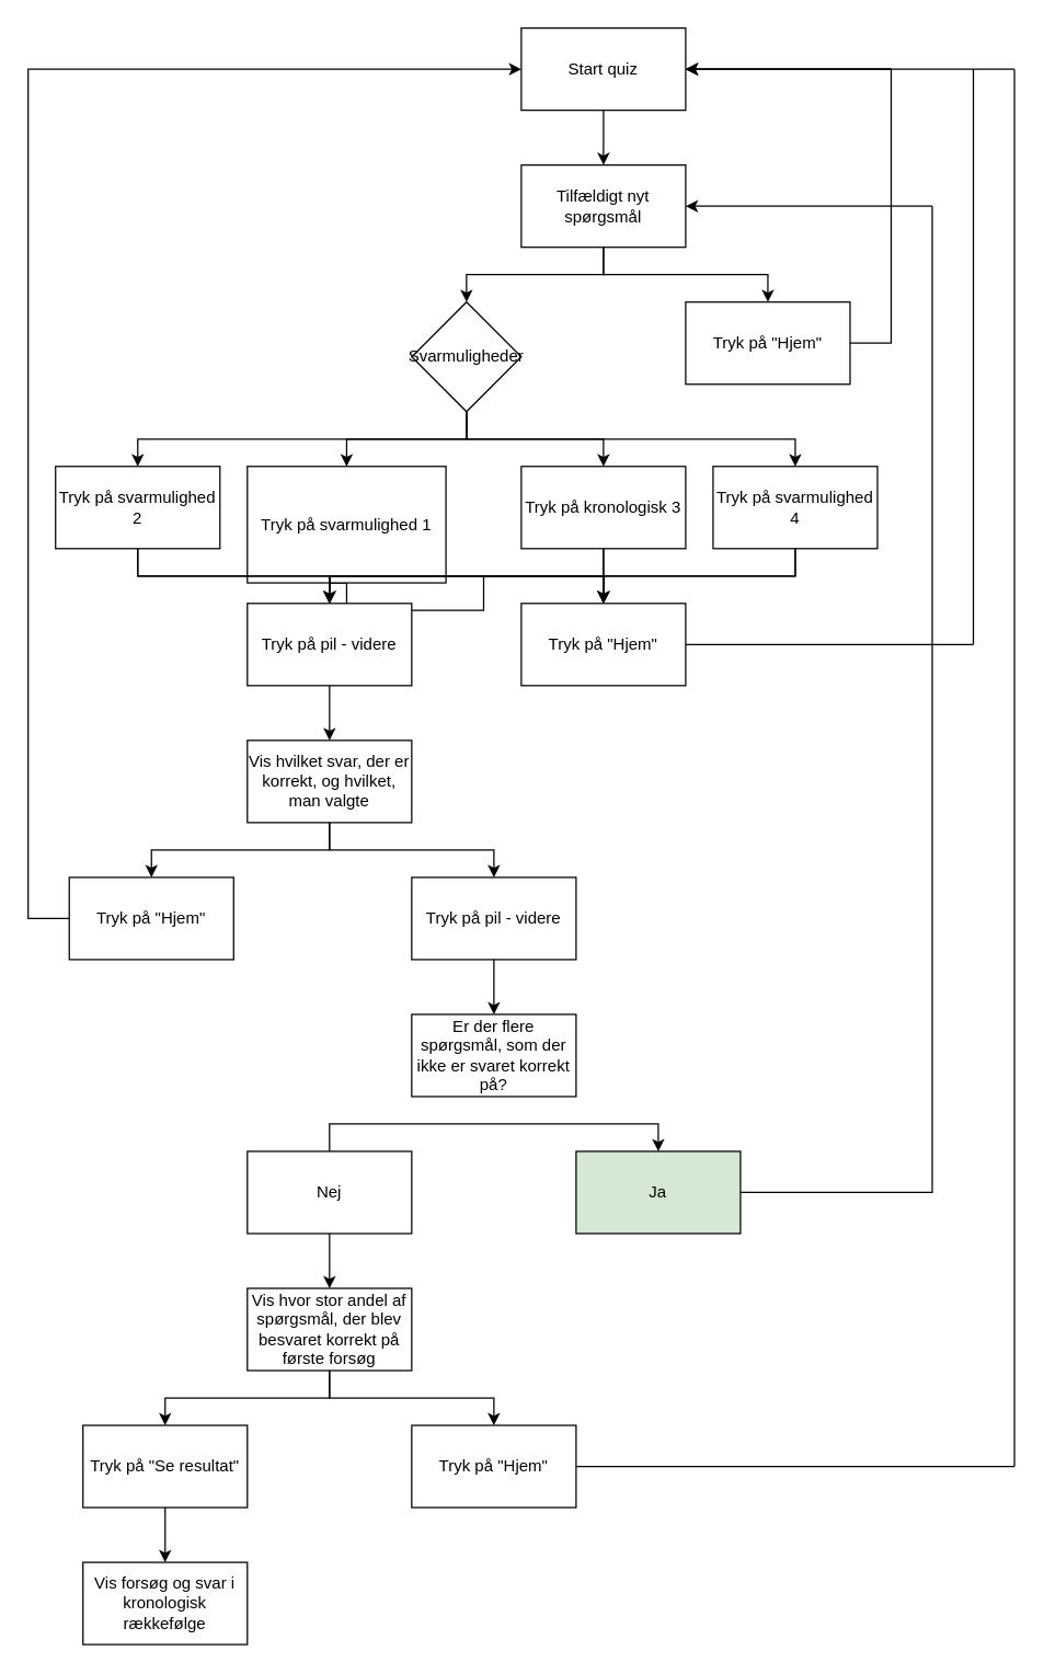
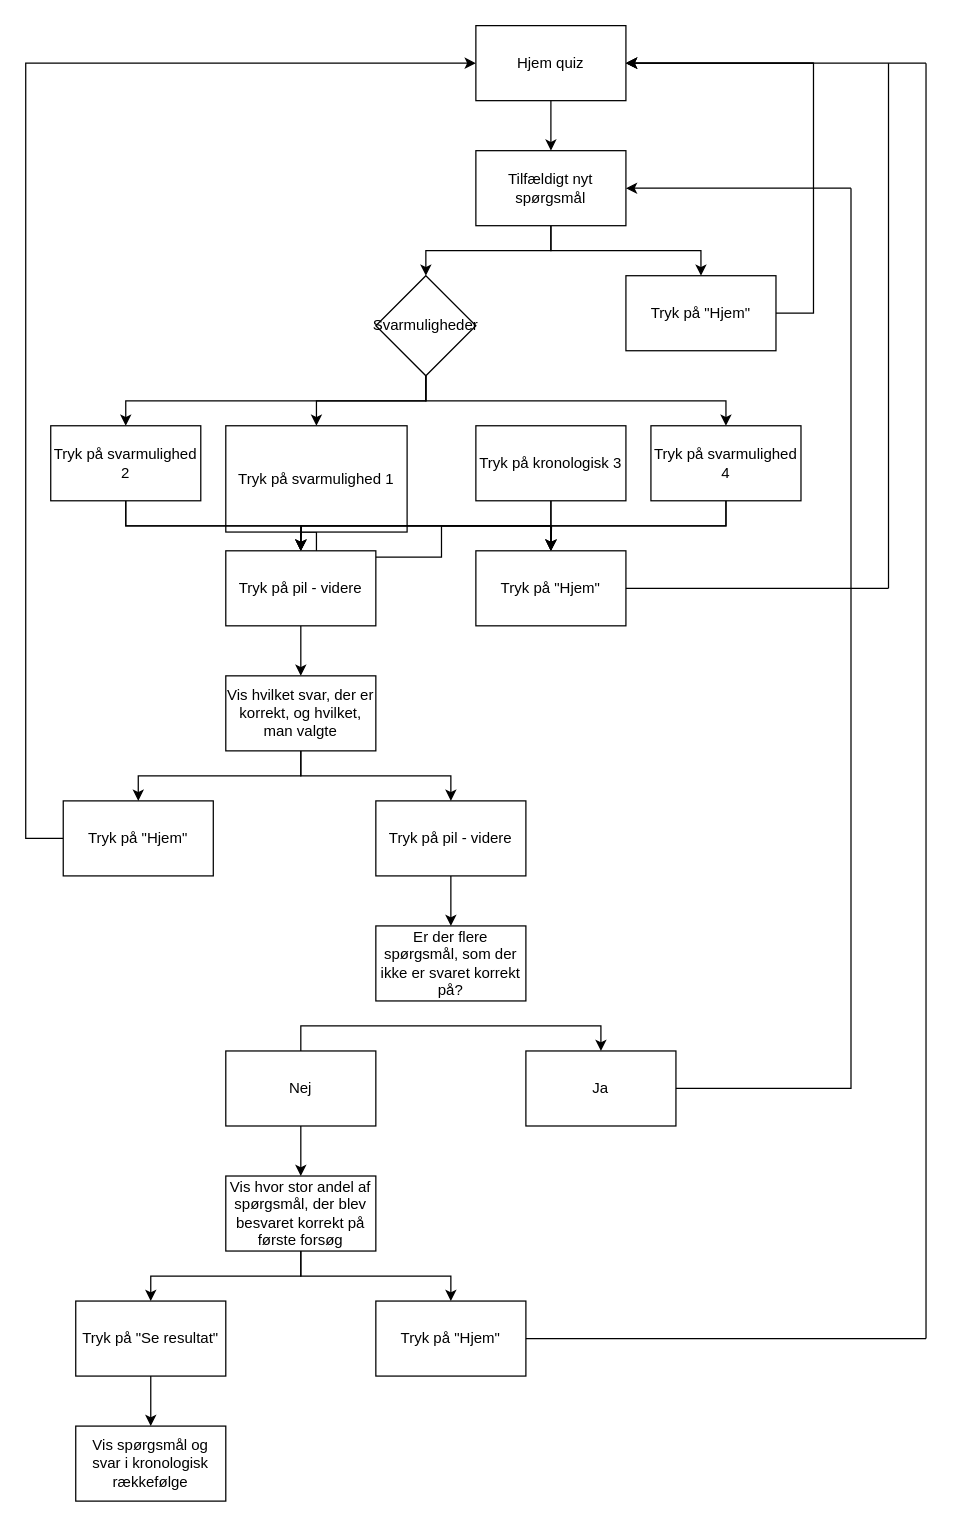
- <mxCell id="3" value="Start quiz" style="rounded=0;whiteSpace=wrap;html=1;" vertex="1" parent="1"><mxGeometry x="380" width="120" height="60" as="geometry" y="20" /></mxCell>
+ <mxCell id="3" value="Hjem quiz" style="rounded=0;whiteSpace=wrap;html=1;" vertex="1" parent="1"><mxGeometry x="380" width="120" height="60" as="geometry" y="20" /></mxCell>
- <mxCell id="4" style="edgeStyle=orthogonalEdgeStyle;rounded=0;orthogonalLoop=1;jettySize=auto;html=1;exitX=0.5;exitY=1;exitDx=0;exitDy=0;entryX=0.5;entryY=0;entryDx=0;entryDy=0;" edge="1" parent="1" source="8" target="19"><mxGeometry relative="1" as="geometry" /></mxCell>
- <mxCell id="41" value="Ja" style="rounded=0;whiteSpace=wrap;html=1;fillColor=#d5e8d4;" vertex="1" parent="1"><mxGeometry x="420" y="840" width="120" height="60" as="geometry" /></mxCell>
+ <mxCell id="41" value="Ja" style="rounded=0;whiteSpace=wrap;html=1;" vertex="1" parent="1"><mxGeometry x="420" y="840" width="120" height="60" as="geometry" /></mxCell>
- <mxCell id="55" value="Vis forsøg og svar i kronologisk rækkefølge" style="rounded=0;whiteSpace=wrap;html=1;" vertex="1" parent="1"><mxGeometry x="60" y="1140" width="120" height="60" as="geometry" /></mxCell>
+ <mxCell id="55" value="Vis spørgsmål og svar i kronologisk rækkefølge" style="rounded=0;whiteSpace=wrap;html=1;" vertex="1" parent="1"><mxGeometry x="60" y="1140" width="120" height="60" as="geometry" /></mxCell>
